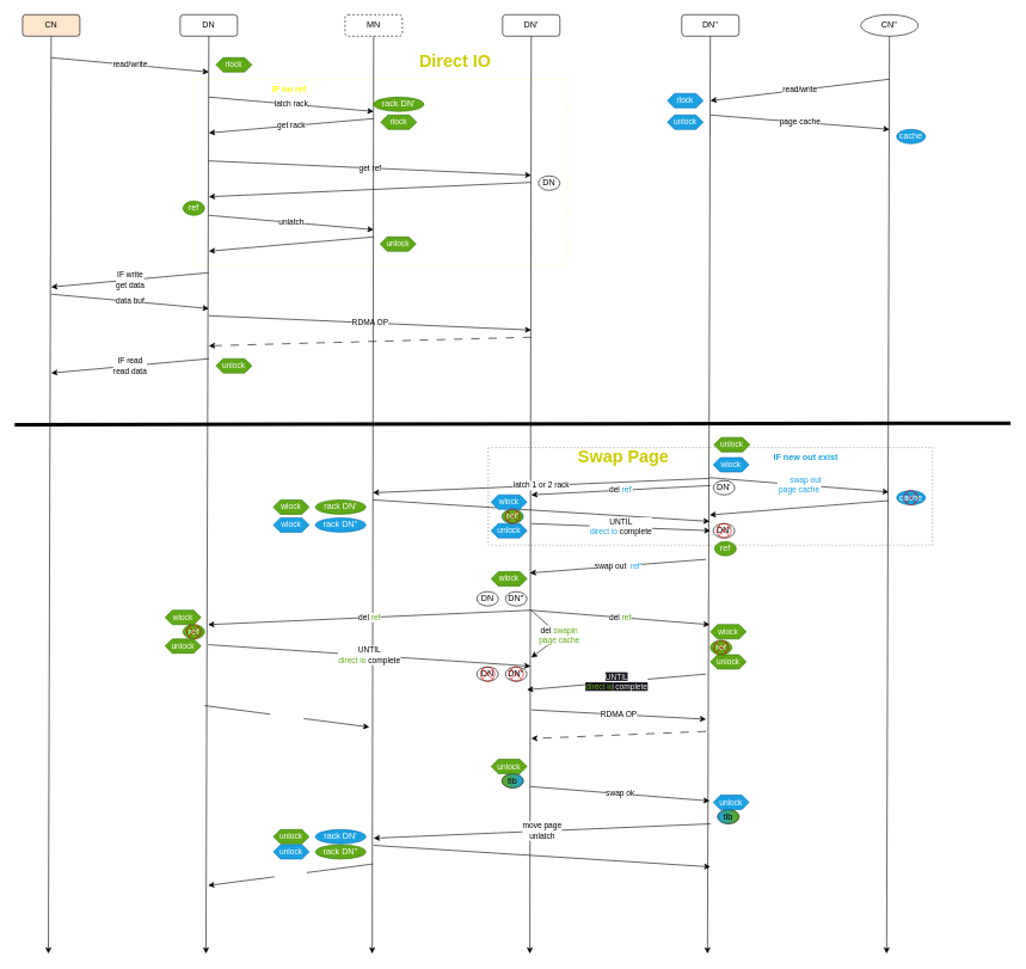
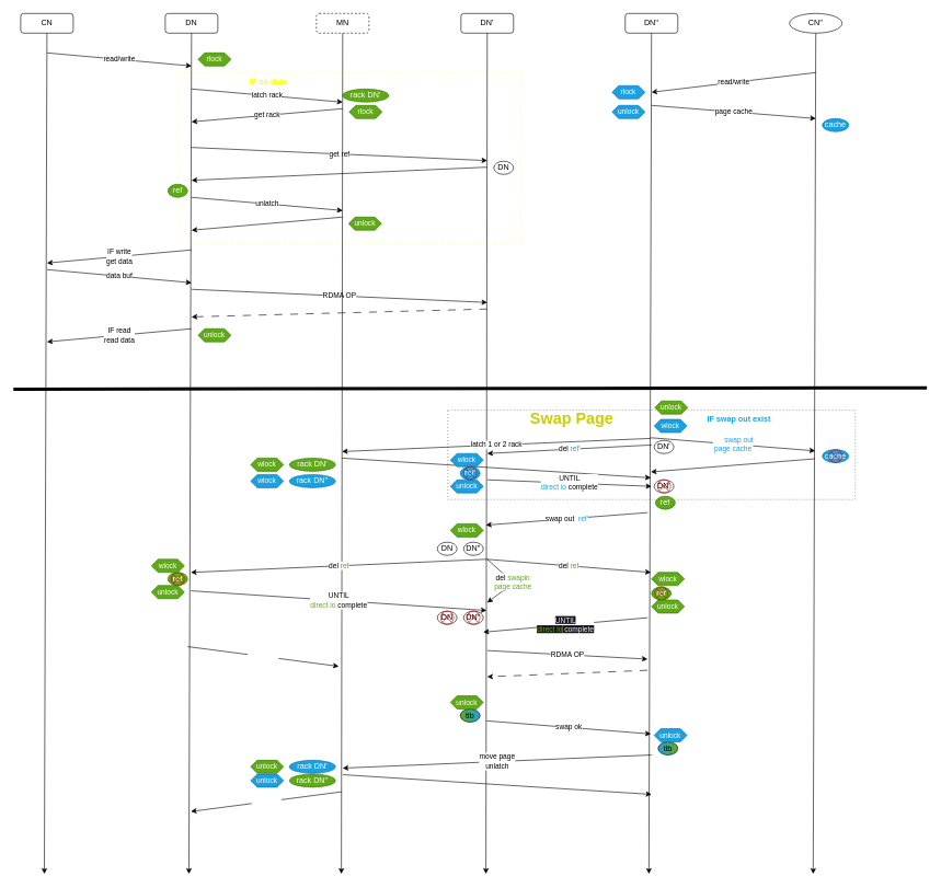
- <mxCell id="4" value="CN" style="rounded=1;whiteSpace=wrap;html=1;fillColor=#ffe6cc;" parent="1" vertex="1"><mxGeometry x="31" y="20" width="80" height="30" as="geometry" /></mxCell>
+ <mxCell id="4" value="CN" style="rounded=1;whiteSpace=wrap;html=1;" parent="1" vertex="1"><mxGeometry x="31" y="20" width="80" height="30" as="geometry" /></mxCell>
- <mxCell id="45" value="&lt;font style=&quot;font-size: 24px;&quot;&gt;Direct IO&lt;/font&gt;" style="text;html=1;strokeColor=none;fillColor=none;align=center;verticalAlign=middle;whiteSpace=wrap;rounded=0;shadow=0;glass=0;labelBackgroundColor=none;labelBorderColor=none;sketch=0;fontColor=#CCCC00;fontStyle=1" parent="1" vertex="1"><mxGeometry x="565" y="70" width="140" height="30" as="geometry" /></mxCell>
- <mxCell id="3" value="&lt;span style=&quot;white-space: pre;&quot;&gt;&#09;&lt;/span&gt;&lt;span style=&quot;white-space: pre;&quot;&gt;&#09;&lt;/span&gt;&lt;span style=&quot;white-space: pre;&quot;&gt;&#09;&lt;/span&gt;&lt;span style=&quot;white-space: pre;&quot;&gt;&#09;&lt;/span&gt;IF no ref" style="rounded=0;whiteSpace=wrap;html=1;fillColor=none;dashed=1;dashPattern=1 4;glass=0;shadow=0;align=left;verticalAlign=top;labelBackgroundColor=none;labelBorderColor=none;fontStyle=1;fontColor=#FFFF00;spacingLeft=0;strokeColor=#FFFF00;" parent="1" vertex="1"><mxGeometry x="271" y="110" width="520" height="260" as="geometry" /></mxCell>
+ <mxCell id="3" value="&lt;span style=&quot;white-space: pre;&quot;&gt;&#09;&lt;/span&gt;&lt;span style=&quot;white-space: pre;&quot;&gt;&#09;&lt;/span&gt;&lt;span style=&quot;white-space: pre;&quot;&gt;&#09;&lt;/span&gt;&lt;span style=&quot;white-space: pre;&quot;&gt;&#09;&lt;/span&gt;IF no data" style="rounded=0;whiteSpace=wrap;html=1;fillColor=none;dashed=1;dashPattern=1 4;glass=0;shadow=0;align=left;verticalAlign=top;labelBackgroundColor=none;labelBorderColor=none;fontStyle=1;fontColor=#FFFF00;spacingLeft=0;strokeColor=#FFFF00;" parent="1" vertex="1"><mxGeometry x="271" y="110" width="520" height="260" as="geometry" /></mxCell>
- <mxCell id="2" value="&lt;b&gt;&lt;span style=&quot;white-space: pre;&quot;&gt;&#09;&lt;/span&gt;&lt;span style=&quot;white-space: pre;&quot;&gt;&#09;&lt;/span&gt;&lt;span style=&quot;white-space: pre;&quot;&gt;&#09;&lt;/span&gt;&lt;span style=&quot;white-space: pre;&quot;&gt;&#09;&lt;/span&gt;&lt;span style=&quot;white-space: pre;&quot;&gt;&#09;&lt;/span&gt;&lt;span style=&quot;white-space: pre;&quot;&gt;&#09;&lt;/span&gt;&lt;span style=&quot;white-space: pre;&quot;&gt;&#09;&lt;/span&gt;&lt;span style=&quot;white-space: pre;&quot;&gt;&#09;&lt;/span&gt;&lt;span style=&quot;white-space: pre;&quot;&gt;&#09;&lt;/span&gt;&lt;span style=&quot;white-space: pre;&quot;&gt;&#09;&lt;/span&gt;IF new out exist&lt;/b&gt;" style="rounded=0;whiteSpace=wrap;html=1;fillStyle=hatch;fillColor=none;gradientColor=none;gradientDirection=east;dashed=1;dashPattern=1 4;verticalAlign=top;labelBackgroundColor=none;fontColor=#1ba1e2;" parent="1" vertex="1"><mxGeometry x="681" y="624" width="620" height="136" as="geometry" /></mxCell>
+ <mxCell id="2" value="&lt;b&gt;&lt;span style=&quot;white-space: pre;&quot;&gt;&#09;&lt;/span&gt;&lt;span style=&quot;white-space: pre;&quot;&gt;&#09;&lt;/span&gt;&lt;span style=&quot;white-space: pre;&quot;&gt;&#09;&lt;/span&gt;&lt;span style=&quot;white-space: pre;&quot;&gt;&#09;&lt;/span&gt;&lt;span style=&quot;white-space: pre;&quot;&gt;&#09;&lt;/span&gt;&lt;span style=&quot;white-space: pre;&quot;&gt;&#09;&lt;/span&gt;&lt;span style=&quot;white-space: pre;&quot;&gt;&#09;&lt;/span&gt;&lt;span style=&quot;white-space: pre;&quot;&gt;&#09;&lt;/span&gt;&lt;span style=&quot;white-space: pre;&quot;&gt;&#09;&lt;/span&gt;&lt;span style=&quot;white-space: pre;&quot;&gt;&#09;&lt;/span&gt;IF swap out exist&lt;/b&gt;" style="rounded=0;whiteSpace=wrap;html=1;fillStyle=hatch;fillColor=none;gradientColor=none;gradientDirection=east;dashed=1;dashPattern=1 4;verticalAlign=top;labelBackgroundColor=none;fontColor=#1ba1e2;" parent="1" vertex="1"><mxGeometry x="681" y="624" width="620" height="136" as="geometry" /></mxCell>
- <mxCell id="94" value="ref'" style="ellipse;whiteSpace=wrap;html=1;rounded=0;shadow=0;glass=0;labelBackgroundColor=none;labelBorderColor=none;sketch=0;fillColor=#60a917;fontColor=#ffffff;strokeColor=#006EAF;" parent="1" vertex="1"><mxGeometry x="700" y="710" width="30" height="20" as="geometry" /></mxCell>
+ <mxCell id="94" value="ref'" style="ellipse;whiteSpace=wrap;html=1;rounded=0;shadow=0;glass=0;labelBackgroundColor=none;labelBorderColor=none;sketch=0;fillColor=#1ba1e2;fontColor=#ffffff;strokeColor=#006EAF;" parent="1" vertex="1"><mxGeometry x="700" y="710" width="30" height="20" as="geometry" /></mxCell>
